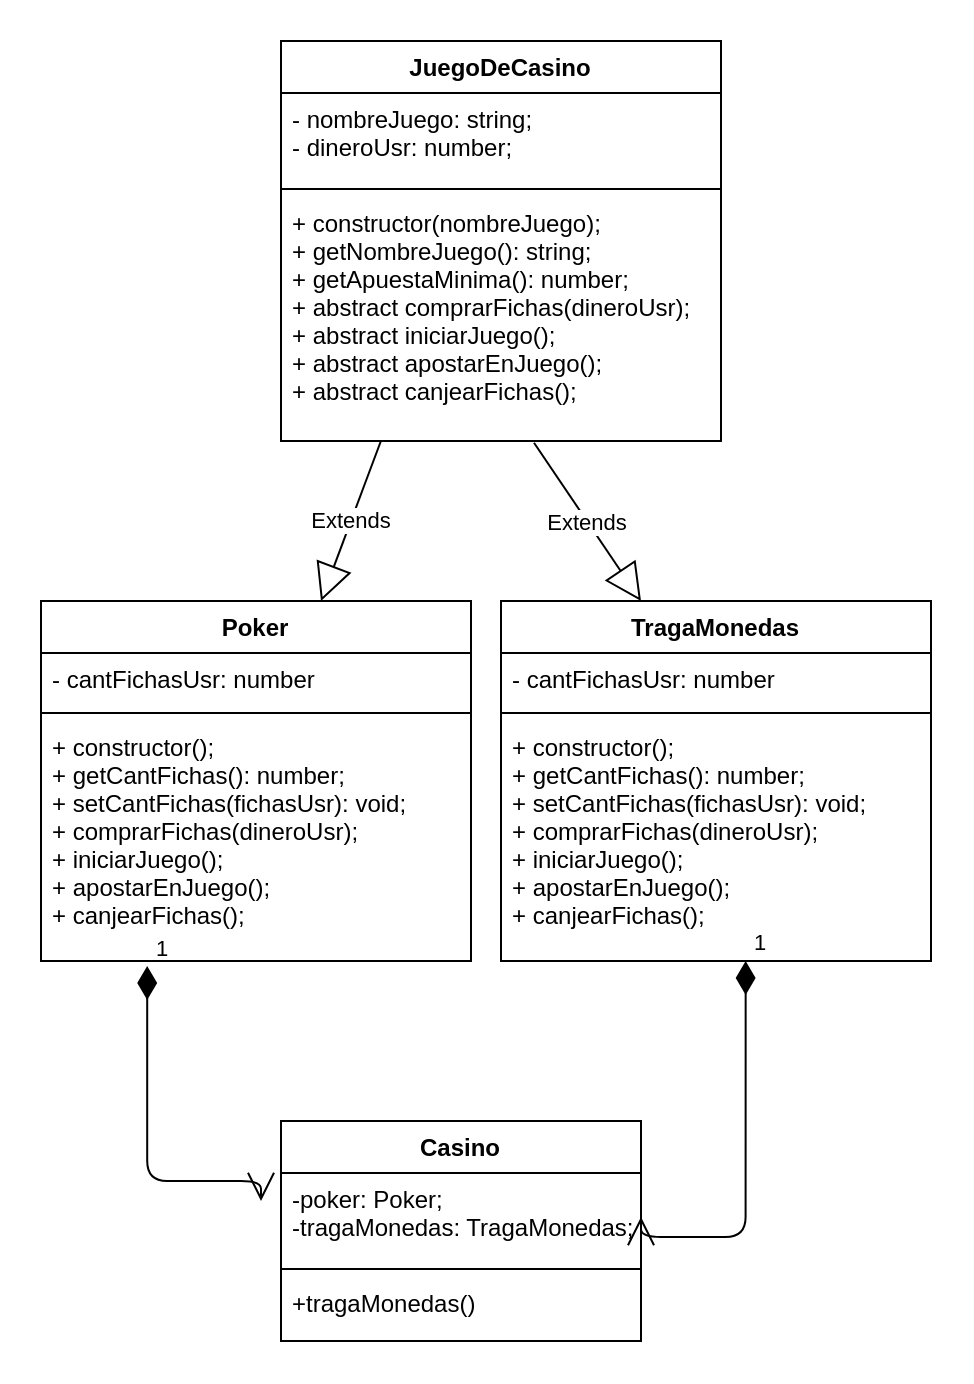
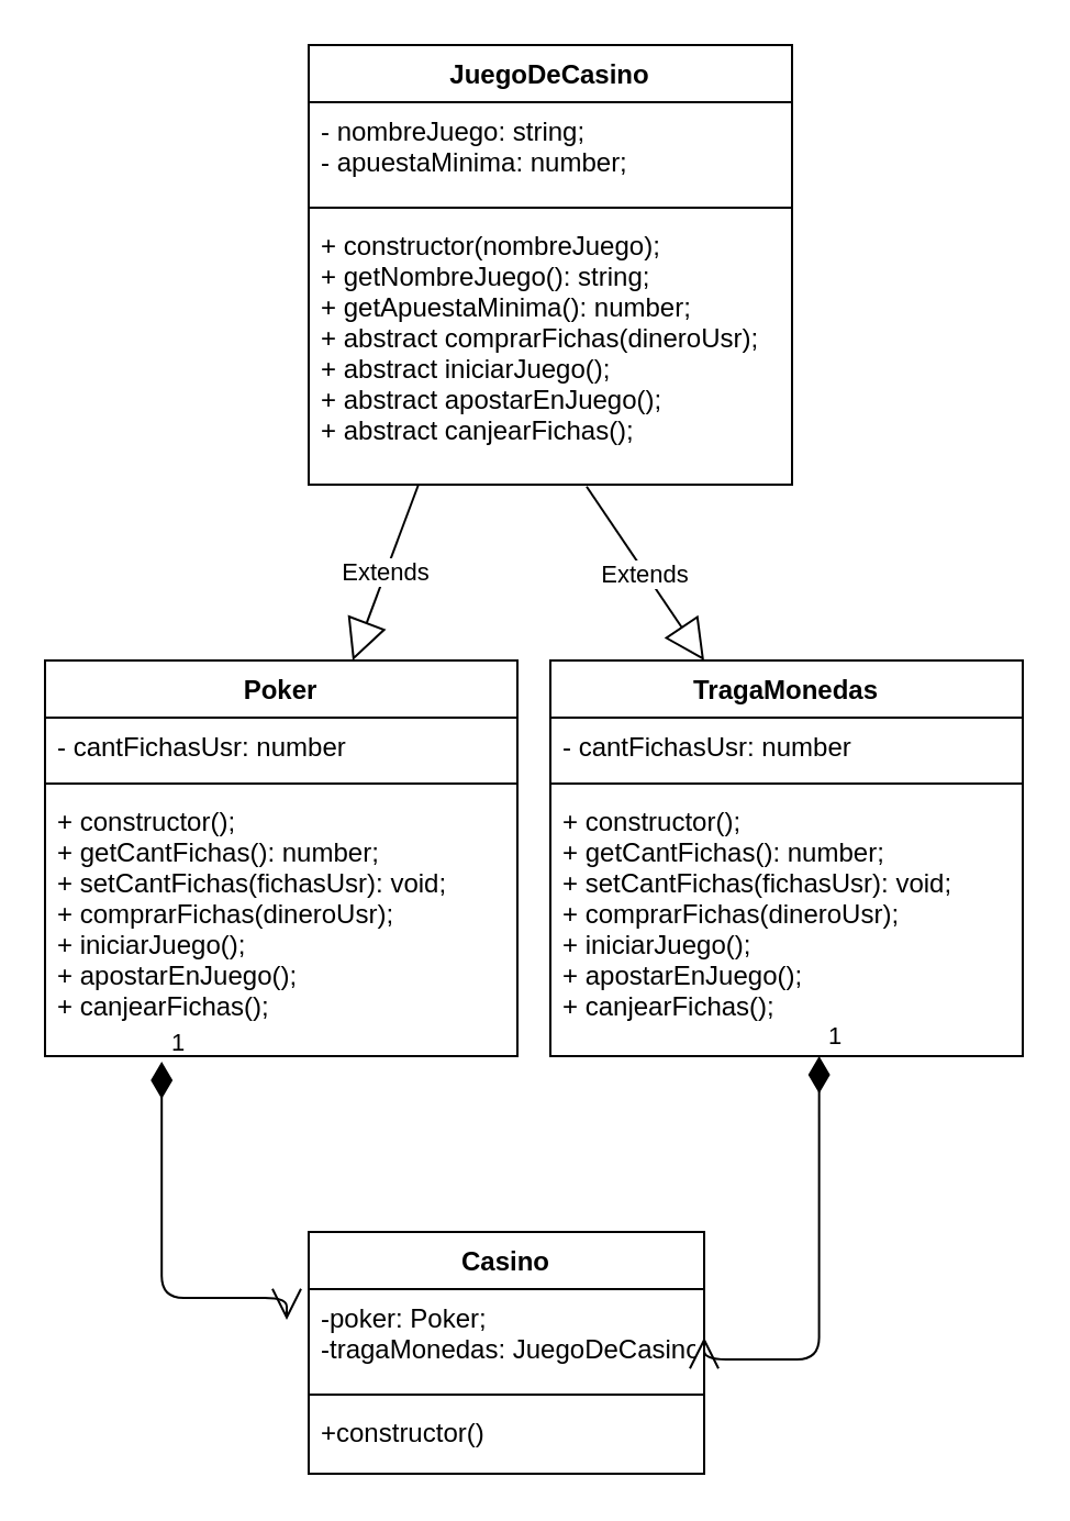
- <mxCell id="8" value="- nombreJuego: string;&#10;- dineroUsr: number;" style="text;strokeColor=none;fillColor=none;align=left;verticalAlign=top;spacingLeft=4;spacingRight=4;overflow=hidden;rotatable=0;points=[[0,0.5],[1,0.5]];portConstraint=eastwest;" vertex="1" parent="7"><mxGeometry y="26" width="220" height="44" as="geometry" /></mxCell>
+ <mxCell id="8" value="- nombreJuego: string;&#10;- apuestaMinima: number;" style="text;strokeColor=none;fillColor=none;align=left;verticalAlign=top;spacingLeft=4;spacingRight=4;overflow=hidden;rotatable=0;points=[[0,0.5],[1,0.5]];portConstraint=eastwest;" vertex="1" parent="7"><mxGeometry y="26" width="220" height="44" as="geometry" /></mxCell>
- <mxCell id="3" value="-poker: Poker;&#10;-tragaMonedas: TragaMonedas;" style="text;strokeColor=none;fillColor=none;align=left;verticalAlign=top;spacingLeft=4;spacingRight=4;overflow=hidden;rotatable=0;points=[[0,0.5],[1,0.5]];portConstraint=eastwest;" vertex="1" parent="2"><mxGeometry y="26" width="180" height="44" as="geometry" /></mxCell>
+ <mxCell id="3" value="-poker: Poker;&#10;-tragaMonedas: JuegoDeCasino;" style="text;strokeColor=none;fillColor=none;align=left;verticalAlign=top;spacingLeft=4;spacingRight=4;overflow=hidden;rotatable=0;points=[[0,0.5],[1,0.5]];portConstraint=eastwest;" vertex="1" parent="2"><mxGeometry y="26" width="180" height="44" as="geometry" /></mxCell>
- <mxCell id="5" value="+tragaMonedas()" style="text;strokeColor=none;fillColor=none;align=left;verticalAlign=top;spacingLeft=4;spacingRight=4;overflow=hidden;rotatable=0;points=[[0,0.5],[1,0.5]];portConstraint=eastwest;" vertex="1" parent="2"><mxGeometry y="78" width="180" height="32" as="geometry" /></mxCell>
+ <mxCell id="5" value="+constructor()" style="text;strokeColor=none;fillColor=none;align=left;verticalAlign=top;spacingLeft=4;spacingRight=4;overflow=hidden;rotatable=0;points=[[0,0.5],[1,0.5]];portConstraint=eastwest;" vertex="1" parent="2"><mxGeometry y="78" width="180" height="32" as="geometry" /></mxCell>
